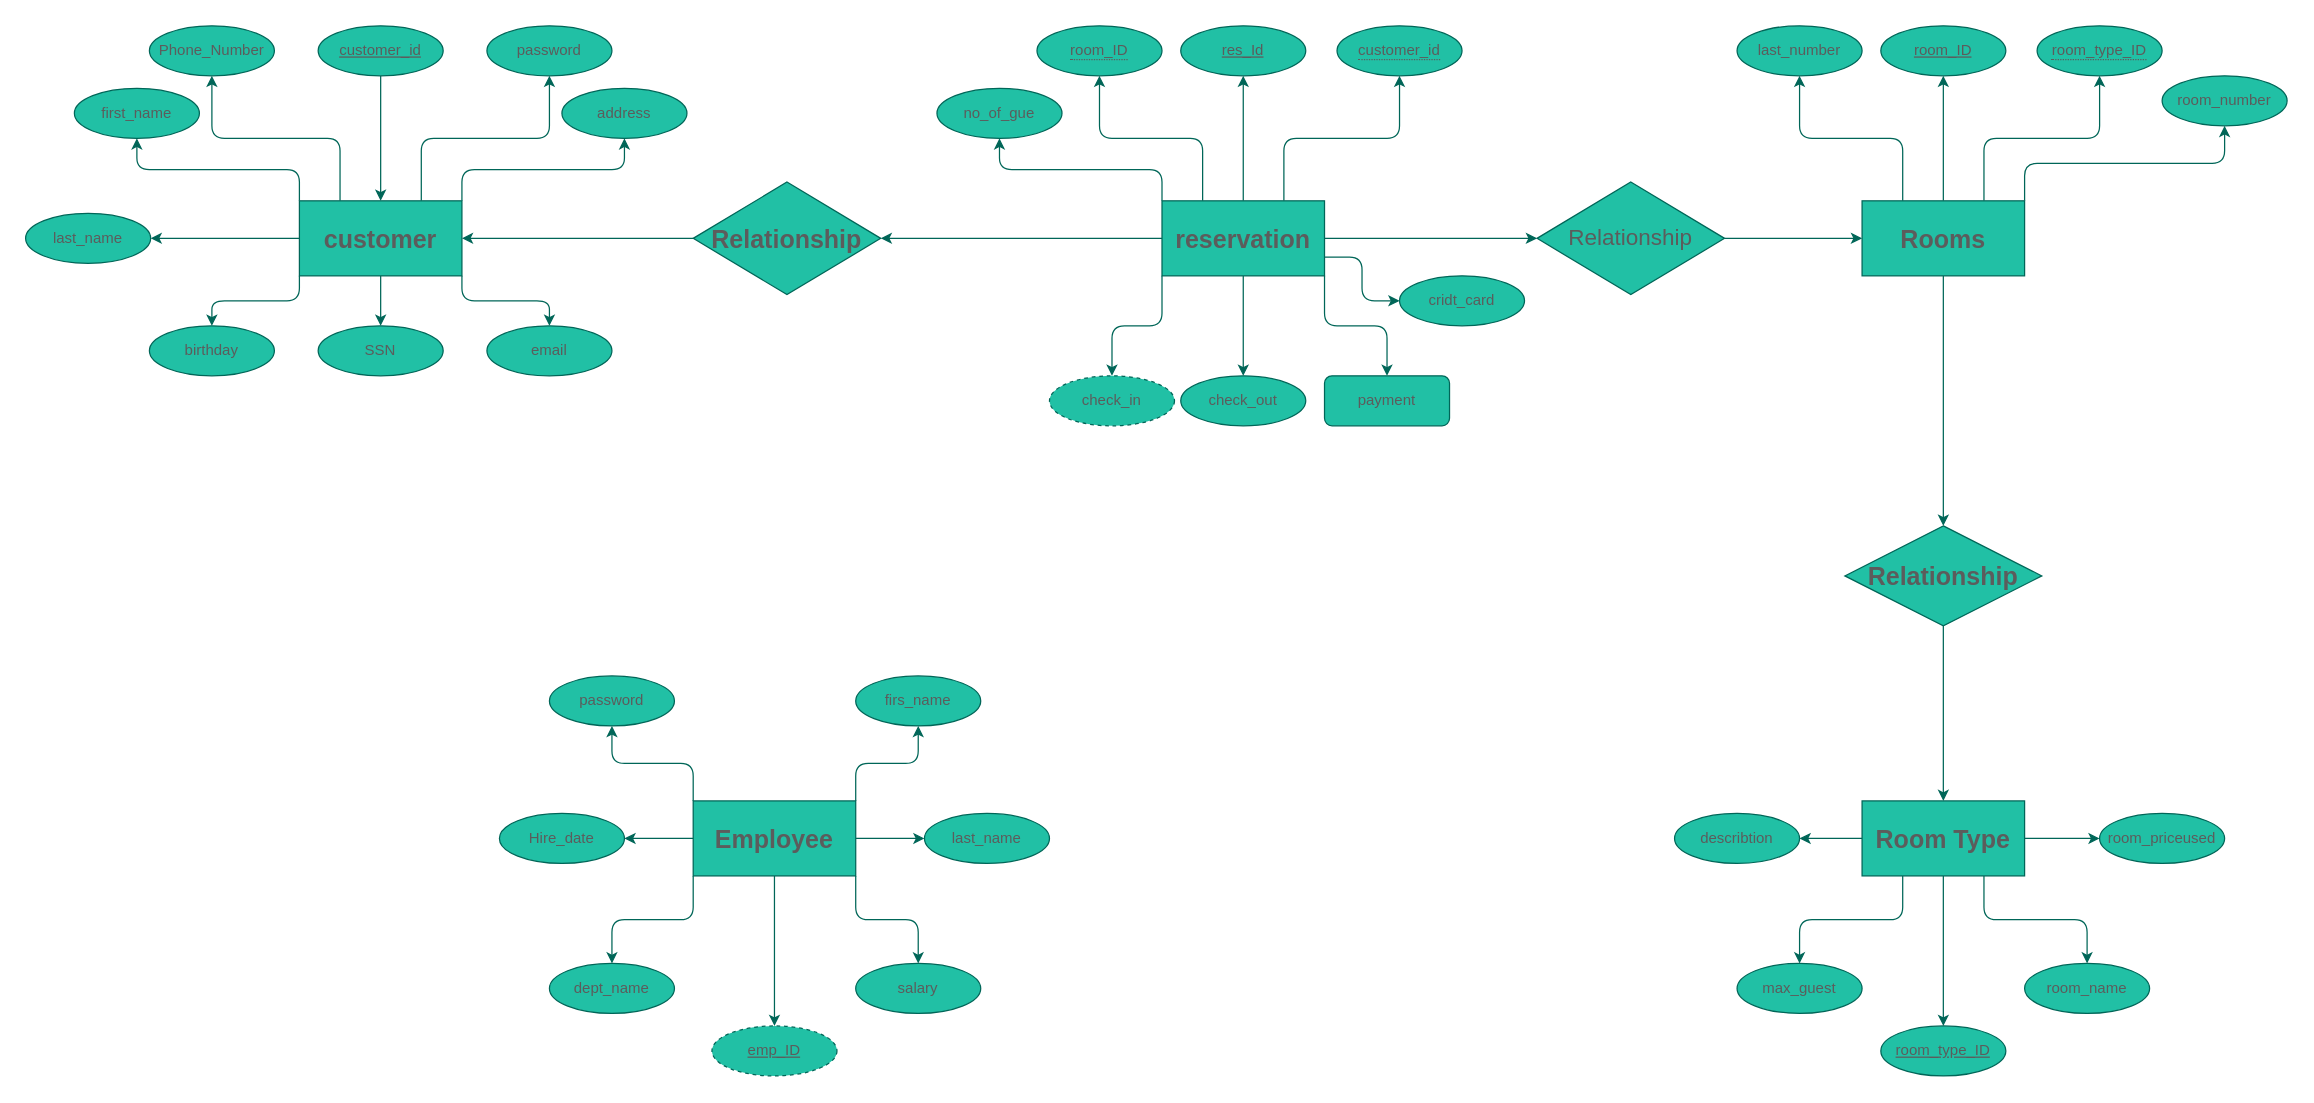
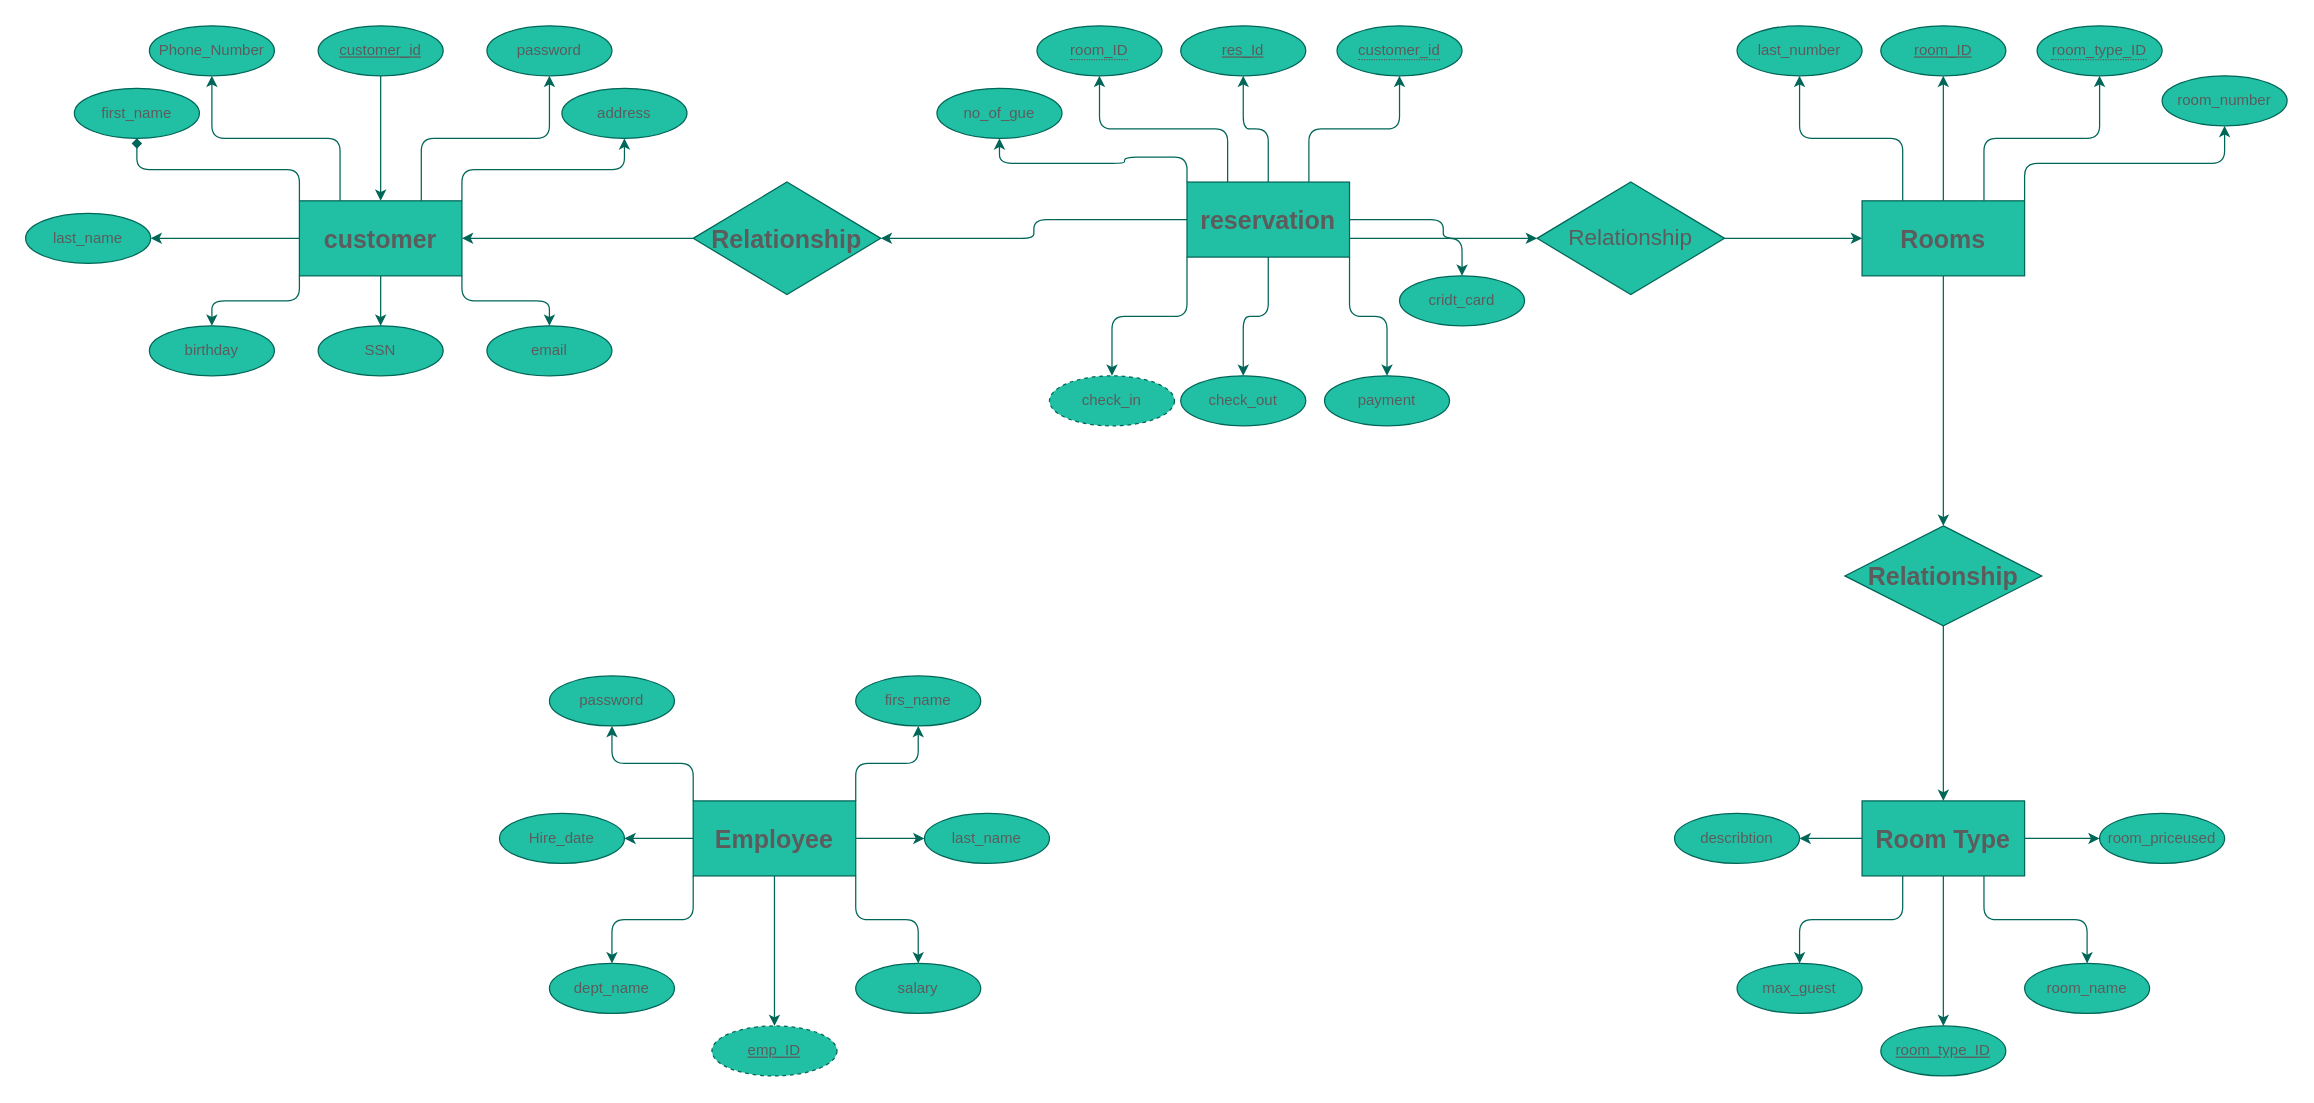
- <mxCell id="45" style="edgeStyle=orthogonalEdgeStyle;curved=0;rounded=1;sketch=0;orthogonalLoop=1;jettySize=auto;html=1;exitX=0;exitY=0;exitDx=0;exitDy=0;entryX=0.5;entryY=1;entryDx=0;entryDy=0;strokeColor=#006658;fillColor=#21C0A5;fontColor=#5C5C5C;" edge="1" parent="1" source="47" target="73"><mxGeometry relative="1" as="geometry" /></mxCell>
+ <mxCell id="45" style="edgeStyle=orthogonalEdgeStyle;curved=0;rounded=1;sketch=0;orthogonalLoop=1;jettySize=auto;html=1;exitX=0;exitY=0;exitDx=0;exitDy=0;entryX=0.5;entryY=1;entryDx=0;entryDy=0;strokeColor=#006658;fillColor=#21C0A5;fontColor=#5C5C5C;endArrow=diamond;" edge="1" parent="1" source="47" target="73"><mxGeometry relative="1" as="geometry" /></mxCell>
- <mxCell id="12" value="reservation" style="whiteSpace=wrap;html=1;align=center;rounded=0;sketch=0;strokeColor=#006658;fillColor=#21C0A5;fontColor=#5C5C5C;fontStyle=1;fontSize=20;" vertex="1" parent="1"><mxGeometry x="929" y="160" width="130" height="60" as="geometry" /></mxCell>
+ <mxCell id="12" value="reservation" style="whiteSpace=wrap;html=1;align=center;rounded=0;sketch=0;strokeColor=#006658;fillColor=#21C0A5;fontColor=#5C5C5C;fontStyle=1;fontSize=20;" vertex="1" parent="1"><mxGeometry x="949" y="145" width="130" height="60" as="geometry" /></mxCell>
- <mxCell id="60" value="payment" style="whiteSpace=wrap;html=1;align=center;sketch=0;strokeColor=#006658;fillColor=#21C0A5;fontColor=#5C5C5C;rounded=1;" vertex="1" parent="1"><mxGeometry x="1059" y="300" width="100" height="40" as="geometry" /></mxCell>
+ <mxCell id="60" value="payment" style="ellipse;whiteSpace=wrap;html=1;align=center;rounded=0;sketch=0;strokeColor=#006658;fillColor=#21C0A5;fontColor=#5C5C5C;" vertex="1" parent="1"><mxGeometry x="1059" y="300" width="100" height="40" as="geometry" /></mxCell>
